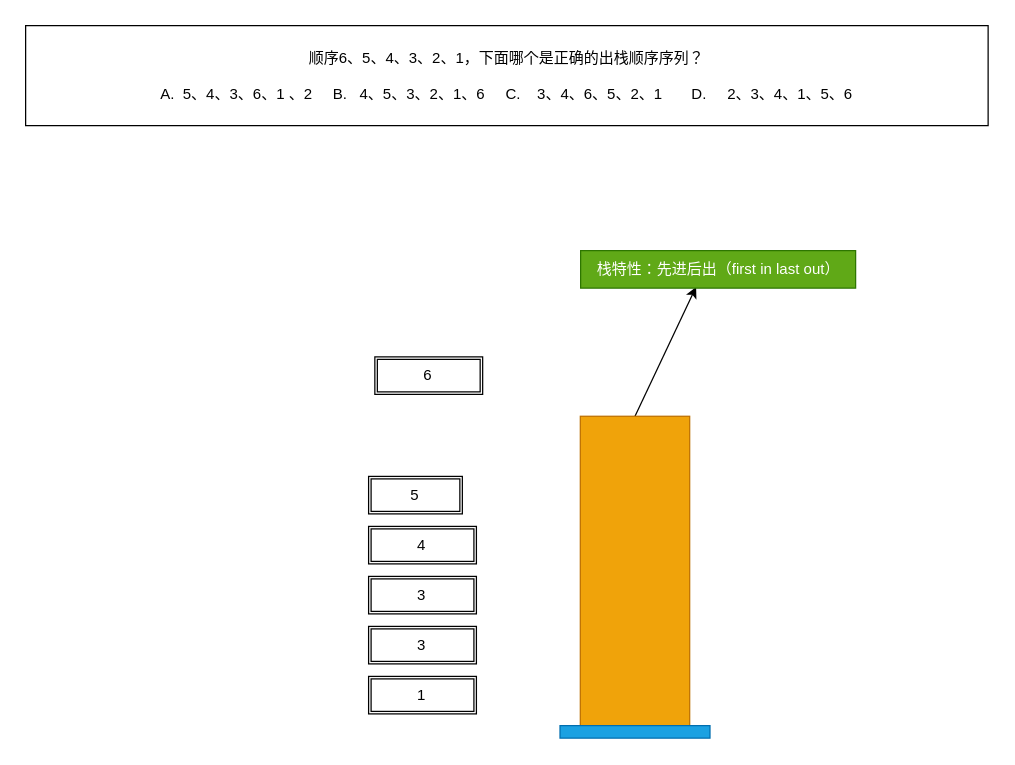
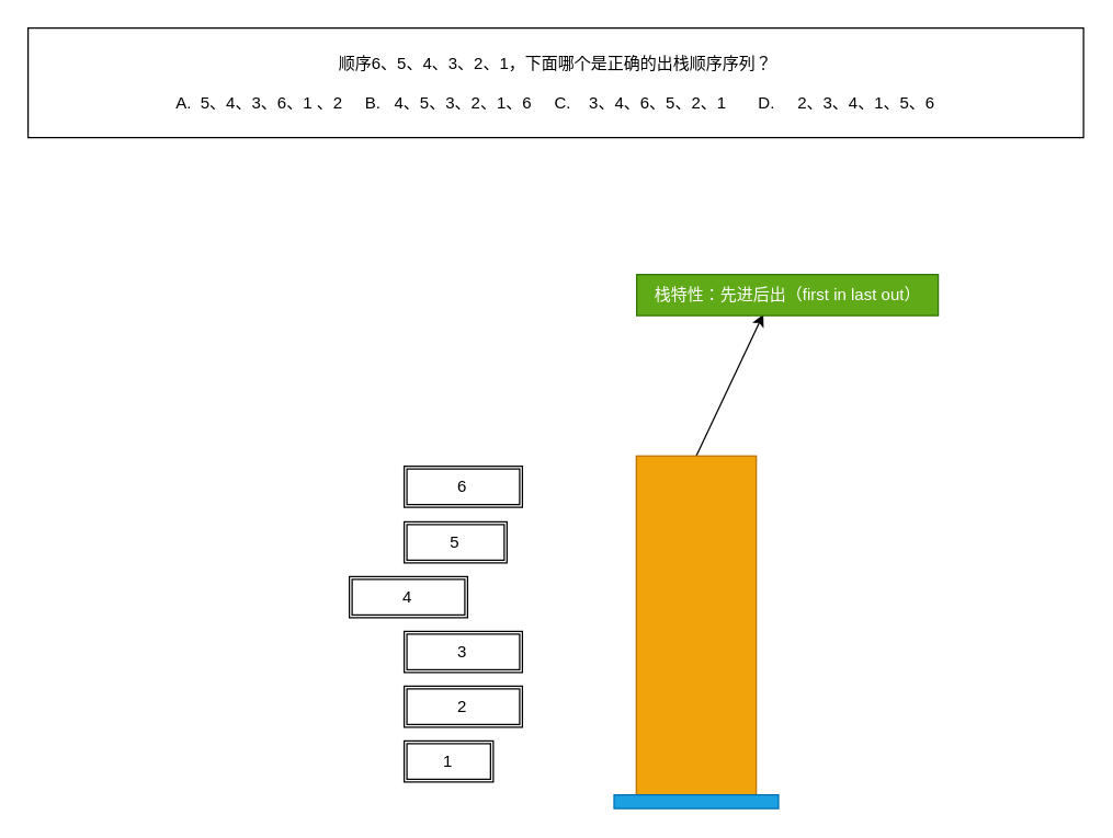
- <mxCell id="7" value="6" style="shape=ext;double=1;rounded=0;whiteSpace=wrap;html=1;" parent="1" vertex="1"><mxGeometry x="299.38" y="285" width="86.25" height="30" as="geometry" /></mxCell>
+ <mxCell id="7" value="6" style="shape=ext;double=1;rounded=0;whiteSpace=wrap;html=1;" parent="1" vertex="1"><mxGeometry x="294.38" y="340" width="86.25" height="30" as="geometry" /></mxCell>
- <mxCell id="9" value="4" style="shape=ext;double=1;rounded=0;whiteSpace=wrap;html=1;" parent="1" vertex="1"><mxGeometry x="294.38" y="420.62" width="86.25" height="30" as="geometry" /></mxCell>
+ <mxCell id="9" value="4" style="shape=ext;double=1;rounded=0;whiteSpace=wrap;html=1;" parent="1" vertex="1"><mxGeometry x="254.38" y="420.62" width="86.25" height="30" as="geometry" /></mxCell>
- <mxCell id="11" value="3" style="shape=ext;double=1;rounded=0;whiteSpace=wrap;html=1;" parent="1" vertex="1"><mxGeometry x="294.38" y="500.62" width="86.25" height="30" as="geometry" /></mxCell>
+ <mxCell id="11" value="2" style="shape=ext;double=1;rounded=0;whiteSpace=wrap;html=1;" parent="1" vertex="1"><mxGeometry x="294.38" y="500.62" width="86.25" height="30" as="geometry" /></mxCell>
- <mxCell id="12" value="1" style="shape=ext;double=1;rounded=0;whiteSpace=wrap;html=1;" parent="1" vertex="1"><mxGeometry x="294.38" y="540.62" width="86.25" height="30" as="geometry" /></mxCell>
+ <mxCell id="12" value="1" style="shape=ext;double=1;rounded=0;whiteSpace=wrap;html=1;" parent="1" vertex="1"><mxGeometry x="294.38" y="540.62" width="65" height="30" as="geometry" /></mxCell>
